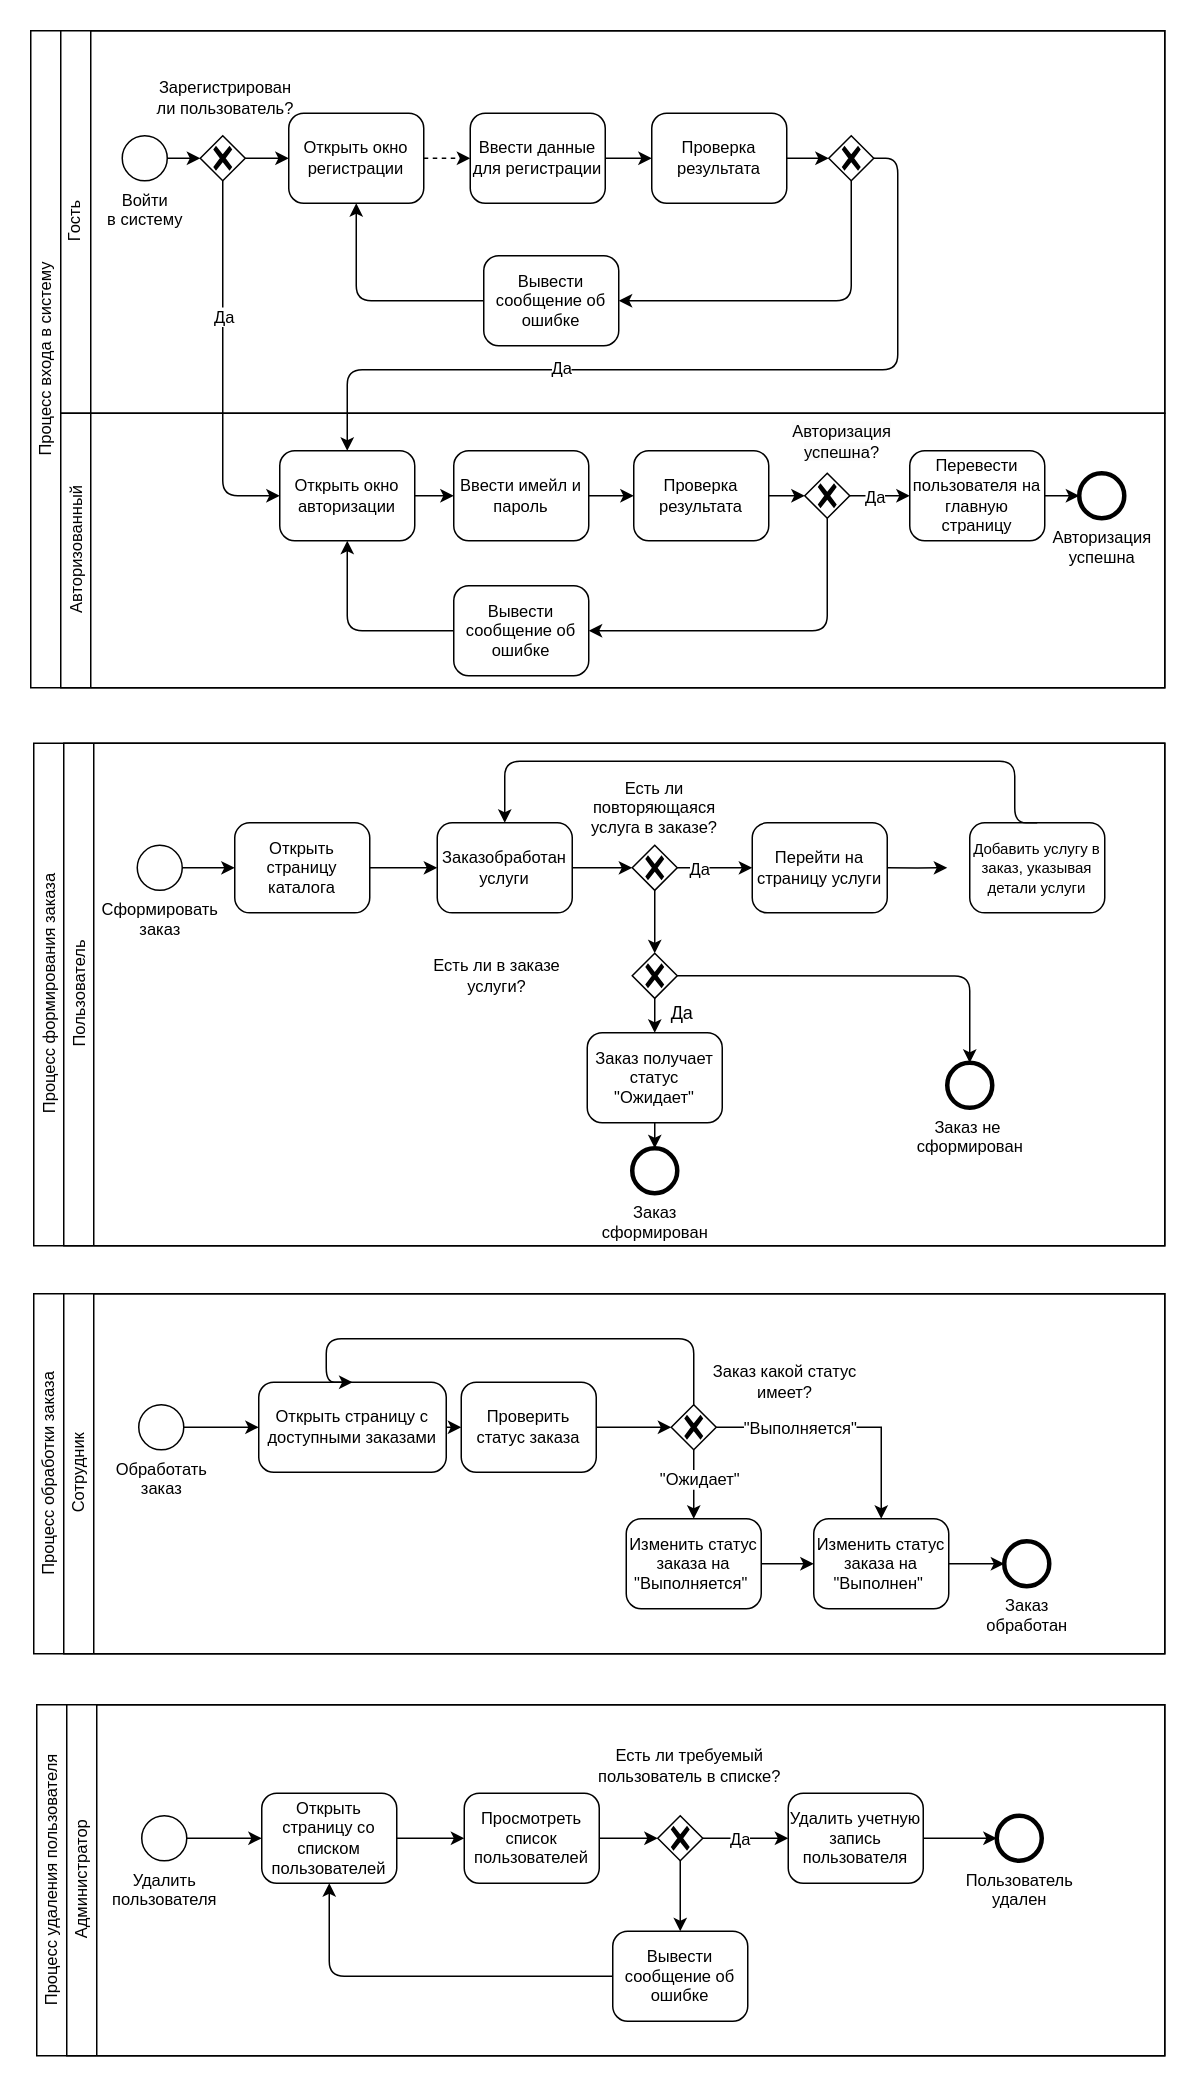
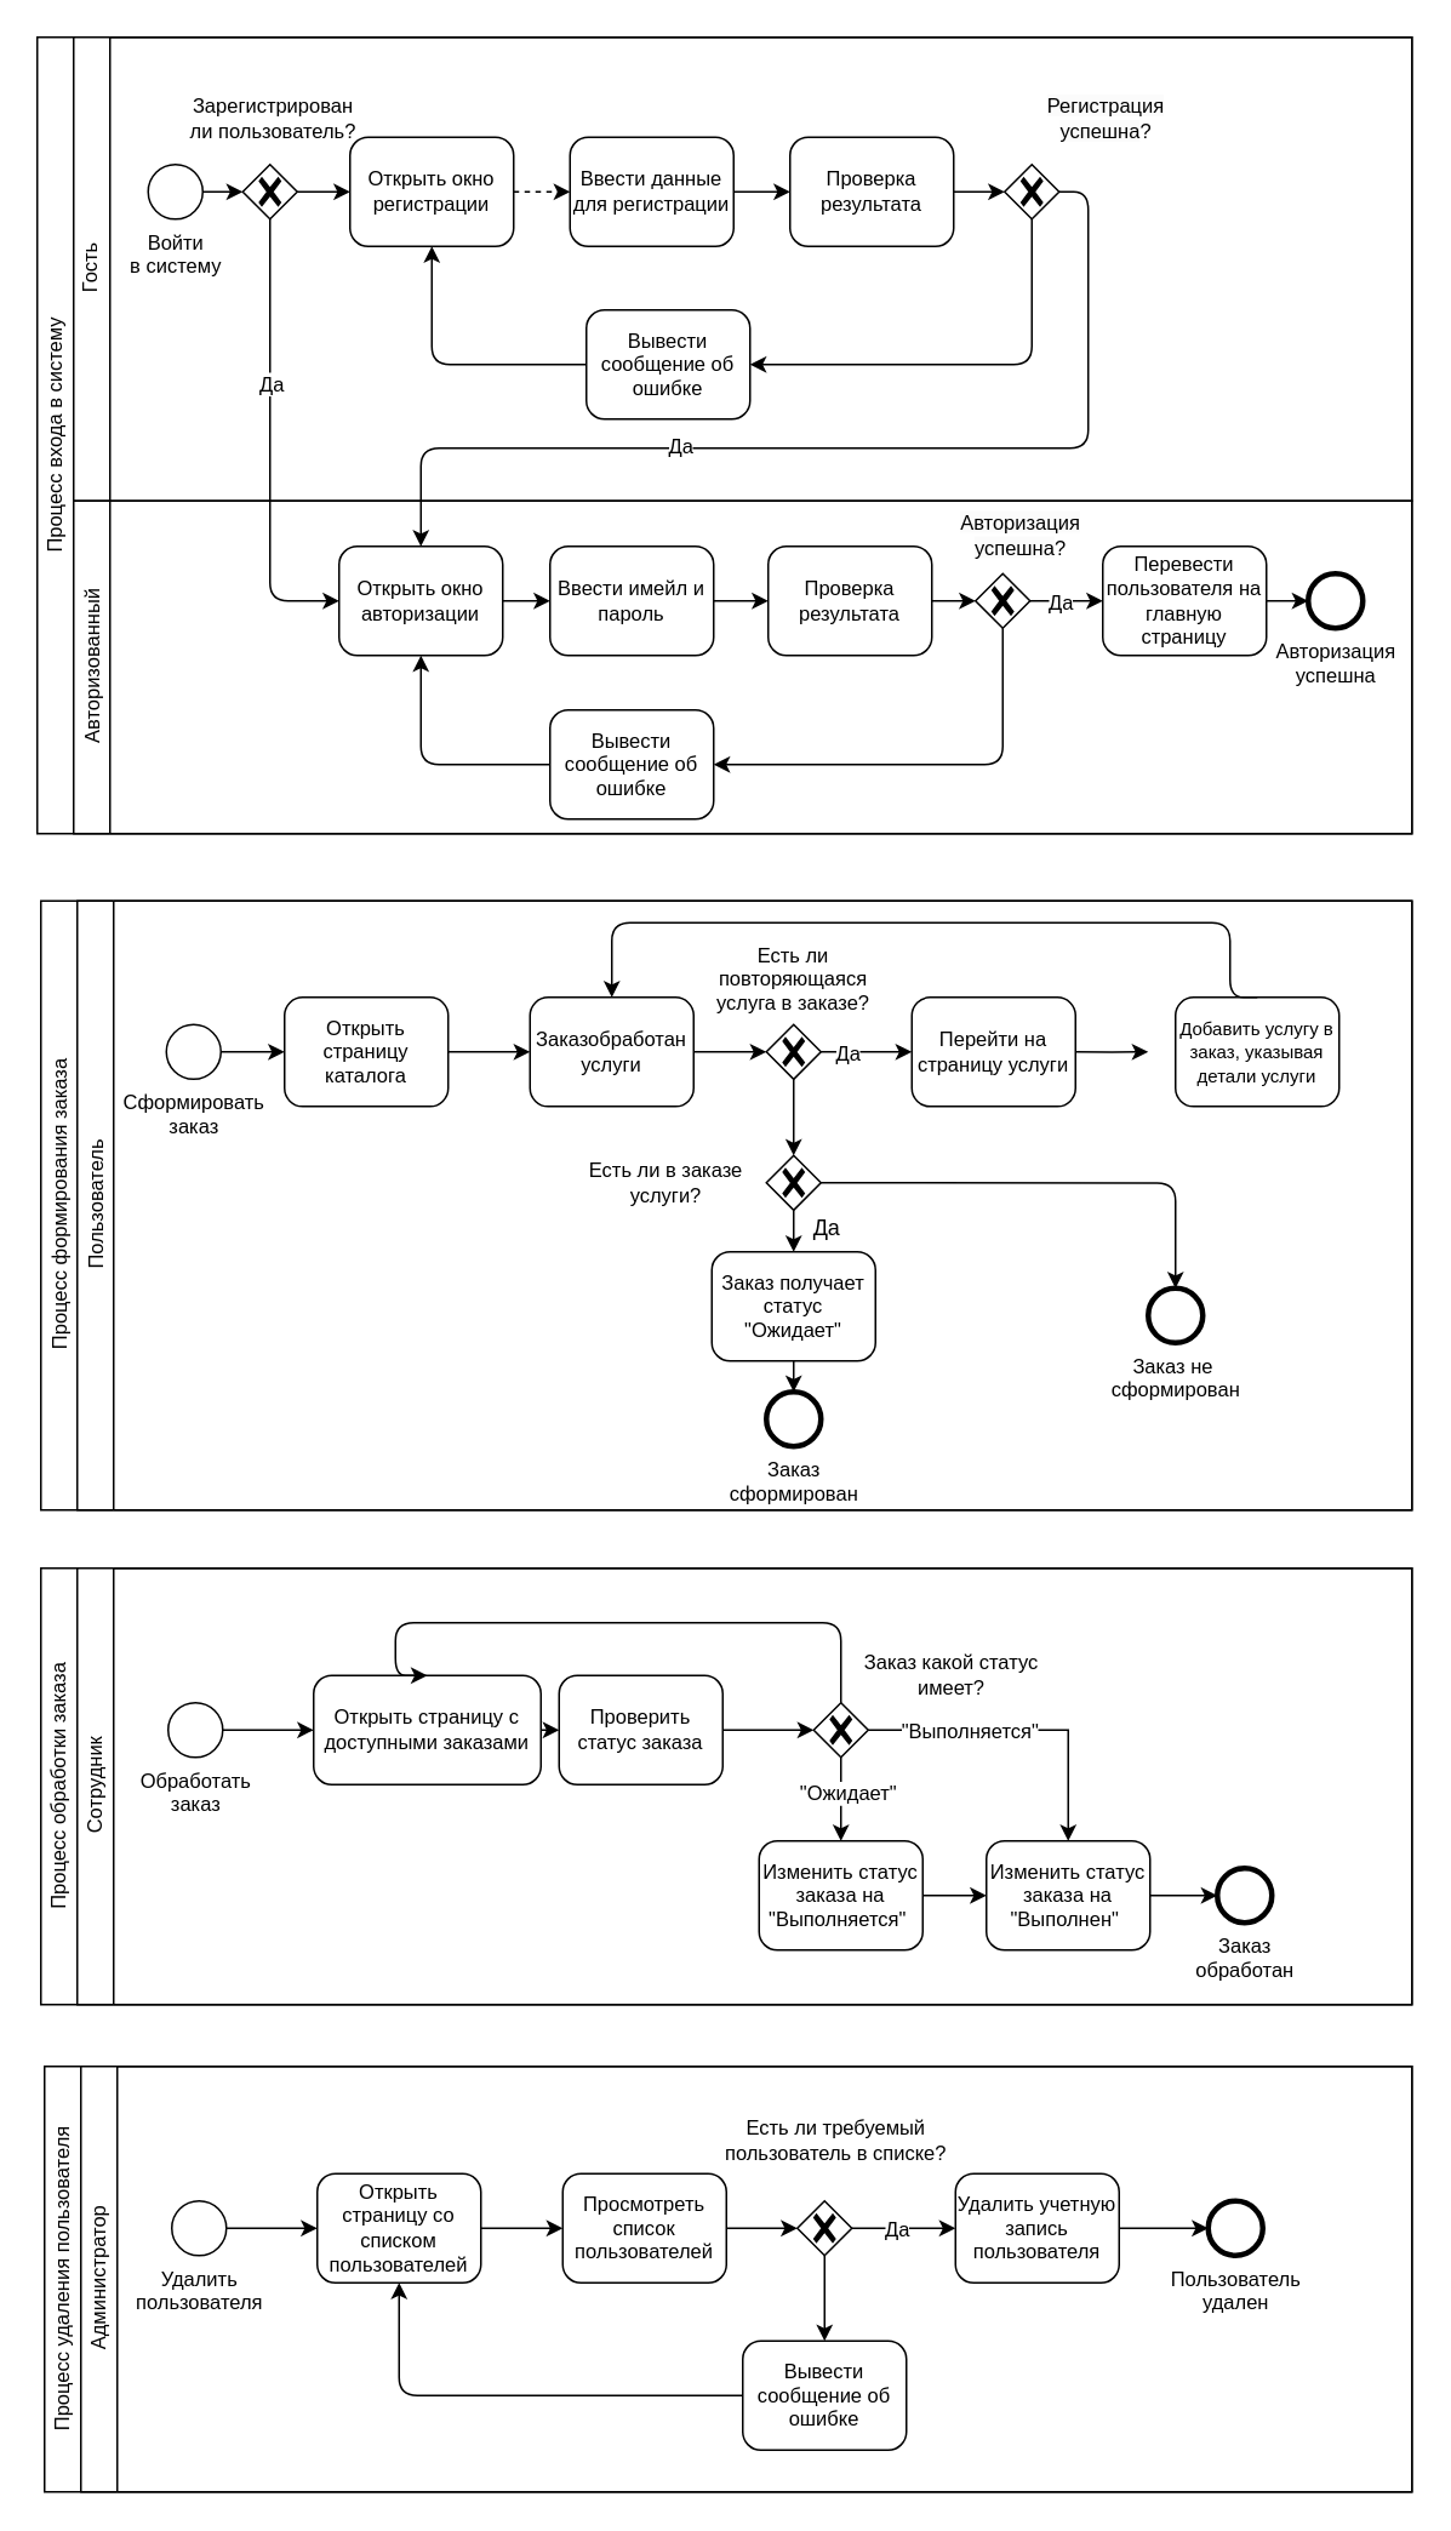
+ <mxCell id="14" value="&lt;span style=&quot;background-color: rgb(251, 251, 251); font-size: 11px;&quot;&gt;Регистрация успешна&lt;/span&gt;&lt;span style=&quot;background-color: rgb(255, 255, 255); font-size: 11px;&quot;&gt;?&lt;/span&gt;" style="text;html=1;strokeColor=none;fillColor=none;align=center;verticalAlign=middle;whiteSpace=wrap;rounded=0;fontSize=11;" parent="3" vertex="1"><mxGeometry x="513" y="30" width="110" height="30" as="geometry" /></mxCell>
- <mxCell id="62" value="Есть ли в заказе услуги?" style="text;html=1;strokeColor=none;fillColor=none;align=center;verticalAlign=middle;whiteSpace=wrap;rounded=0;fontFamily=Helvetica;fontSize=11;" parent="42" vertex="1"><mxGeometry x="234" y="140.05" width="110" height="30" as="geometry" /></mxCell>
+ <mxCell id="62" value="Есть ли в заказе услуги?" style="text;html=1;strokeColor=none;fillColor=none;align=center;verticalAlign=middle;whiteSpace=wrap;rounded=0;fontFamily=Helvetica;fontSize=11;" parent="42" vertex="1"><mxGeometry x="269" y="140.05" width="110" height="30" as="geometry" /></mxCell>
